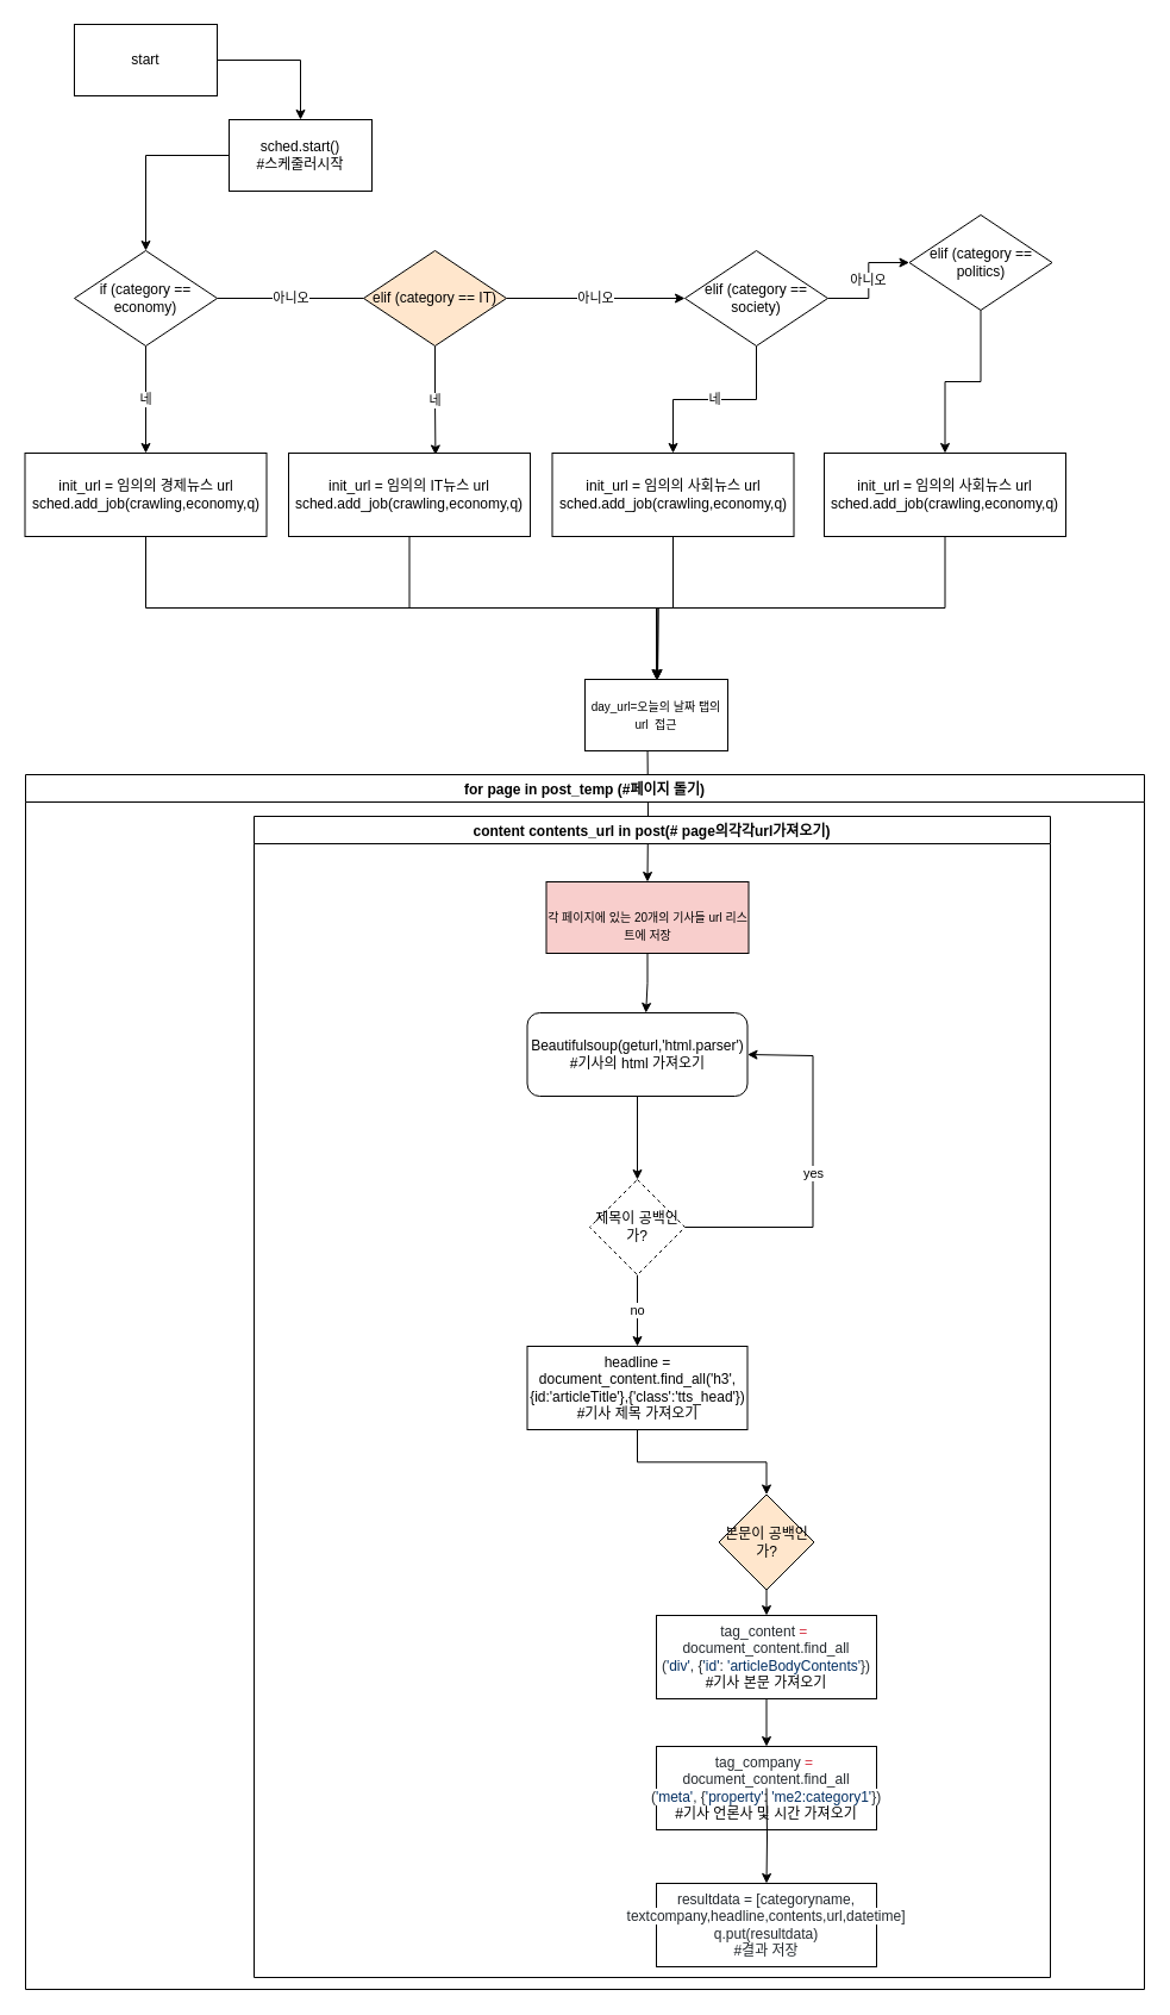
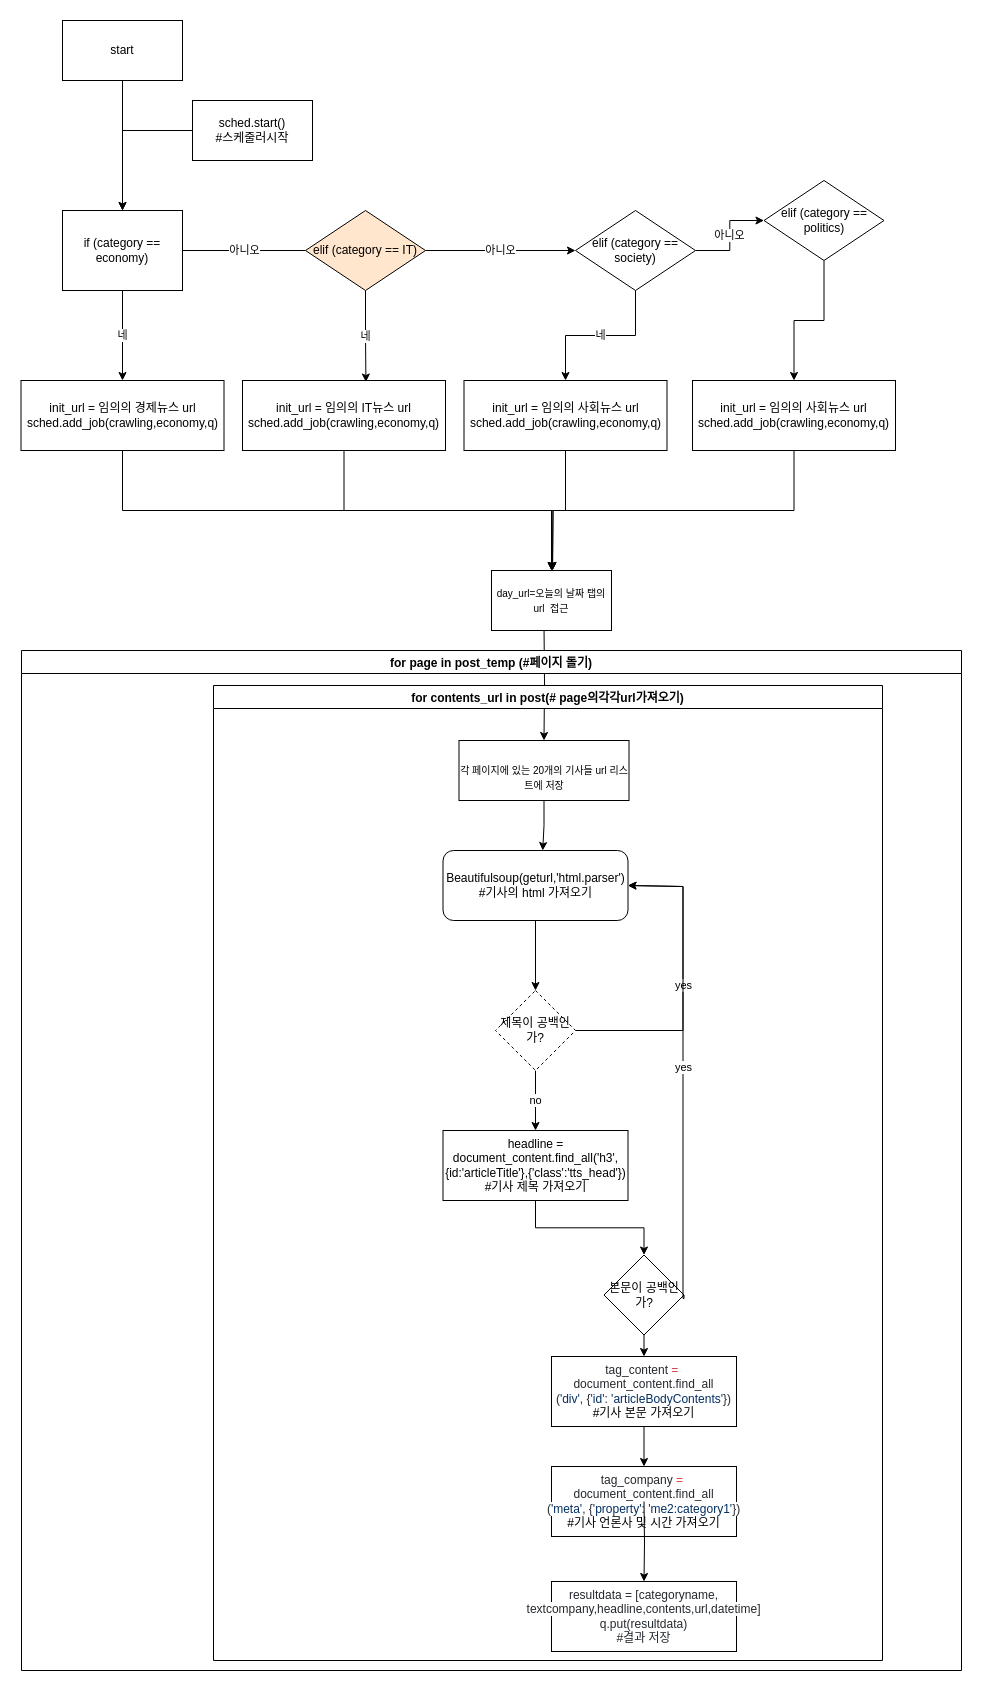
- <mxCell id="2" value="" style="edgeStyle=orthogonalEdgeStyle;rounded=0;orthogonalLoop=1;jettySize=auto;html=1;" edge="1" parent="1" source="3" target="5"><mxGeometry relative="1" as="geometry" /></mxCell>
+ <mxCell id="2" value="" style="edgeStyle=orthogonalEdgeStyle;rounded=0;orthogonalLoop=1;jettySize=auto;html=1;" edge="1" parent="1" source="3" target="11"><mxGeometry relative="1" as="geometry" /></mxCell>
- <mxCell id="11" value="if (category == economy)" style="rhombus;whiteSpace=wrap;html=1;" vertex="1" parent="1"><mxGeometry x="62" y="210" width="120" height="80" as="geometry" /></mxCell>
+ <mxCell id="11" value="if (category == economy)" style="whiteSpace=wrap;html=1;rounded=0;" vertex="1" parent="1"><mxGeometry x="62" y="210" width="120" height="80" as="geometry" /></mxCell>
- <mxCell id="43" value="content contents_url in post(# page의각각url가져오기)" style="swimlane;" vertex="1" parent="26"><mxGeometry x="192" y="35" width="669" height="975" as="geometry" /></mxCell>
+ <mxCell id="43" value="for contents_url in post(# page의각각url가져오기)" style="swimlane;" vertex="1" parent="26"><mxGeometry x="192" y="35" width="669" height="975" as="geometry" /></mxCell>
- <mxCell id="44" value="&lt;span style=&quot;font-size: 10px&quot;&gt;&lt;br&gt;각 페이지에 있는 20개의 기사들 url 리스트에 저장&lt;br&gt;&lt;/span&gt;" style="rounded=0;whiteSpace=wrap;html=1;fillColor=#f8cecc;" vertex="1" parent="43"><mxGeometry x="245.5" y="55" width="170" height="60" as="geometry" /></mxCell>
+ <mxCell id="44" value="&lt;span style=&quot;font-size: 10px&quot;&gt;&lt;br&gt;각 페이지에 있는 20개의 기사들 url 리스트에 저장&lt;br&gt;&lt;/span&gt;" style="rounded=0;whiteSpace=wrap;html=1;" vertex="1" parent="43"><mxGeometry x="245.5" y="55" width="170" height="60" as="geometry" /></mxCell>
+ <mxCell id="40" value="yes" style="edgeStyle=orthogonalEdgeStyle;rounded=0;orthogonalLoop=1;jettySize=auto;html=1;exitX=1;exitY=0.5;exitDx=0;exitDy=0;entryX=1;entryY=0.5;entryDx=0;entryDy=0;" edge="1" parent="26" source="39" target="28"><mxGeometry relative="1" as="geometry"><Array as="points"><mxPoint x="661.5" y="648" /><mxPoint x="661.5" y="236" /></Array></mxGeometry></mxCell>
- <mxCell id="39" value="본문이 공백인가?" style="rhombus;whiteSpace=wrap;html=1;fillColor=#ffe6cc;" vertex="1" parent="26"><mxGeometry x="582.5" y="604.5" width="80" height="80" as="geometry" /></mxCell>
+ <mxCell id="39" value="본문이 공백인가?" style="rhombus;whiteSpace=wrap;html=1;" vertex="1" parent="26"><mxGeometry x="582.5" y="604.5" width="80" height="80" as="geometry" /></mxCell>
